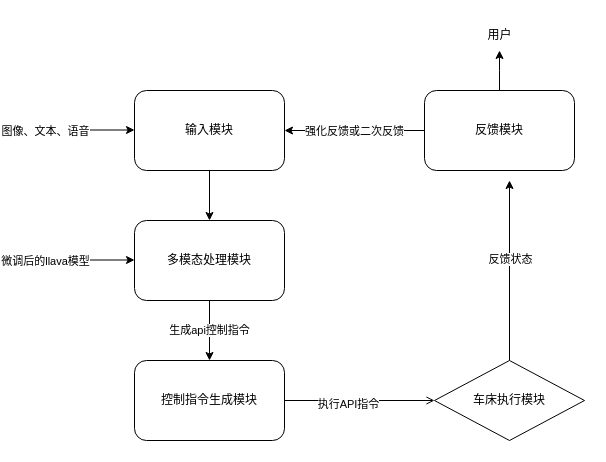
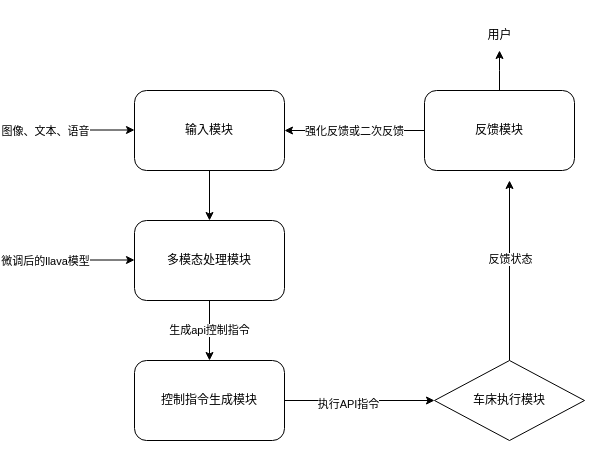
- <mxCell id="4" value="" style="edgeStyle=orthogonalEdgeStyle;rounded=0;orthogonalLoop=1;jettySize=auto;html=1;entryX=0;entryY=0.5;entryDx=0;entryDy=0;endArrow=open;" edge="1" parent="1" source="6" target="9"><mxGeometry relative="1" as="geometry"><mxPoint x="355" y="400" as="targetPoint" /></mxGeometry></mxCell>
+ <mxCell id="4" value="" style="edgeStyle=orthogonalEdgeStyle;rounded=0;orthogonalLoop=1;jettySize=auto;html=1;entryX=0;entryY=0.5;entryDx=0;entryDy=0;" edge="1" parent="1" source="6" target="9"><mxGeometry relative="1" as="geometry"><mxPoint x="355" y="400" as="targetPoint" /></mxGeometry></mxCell>
